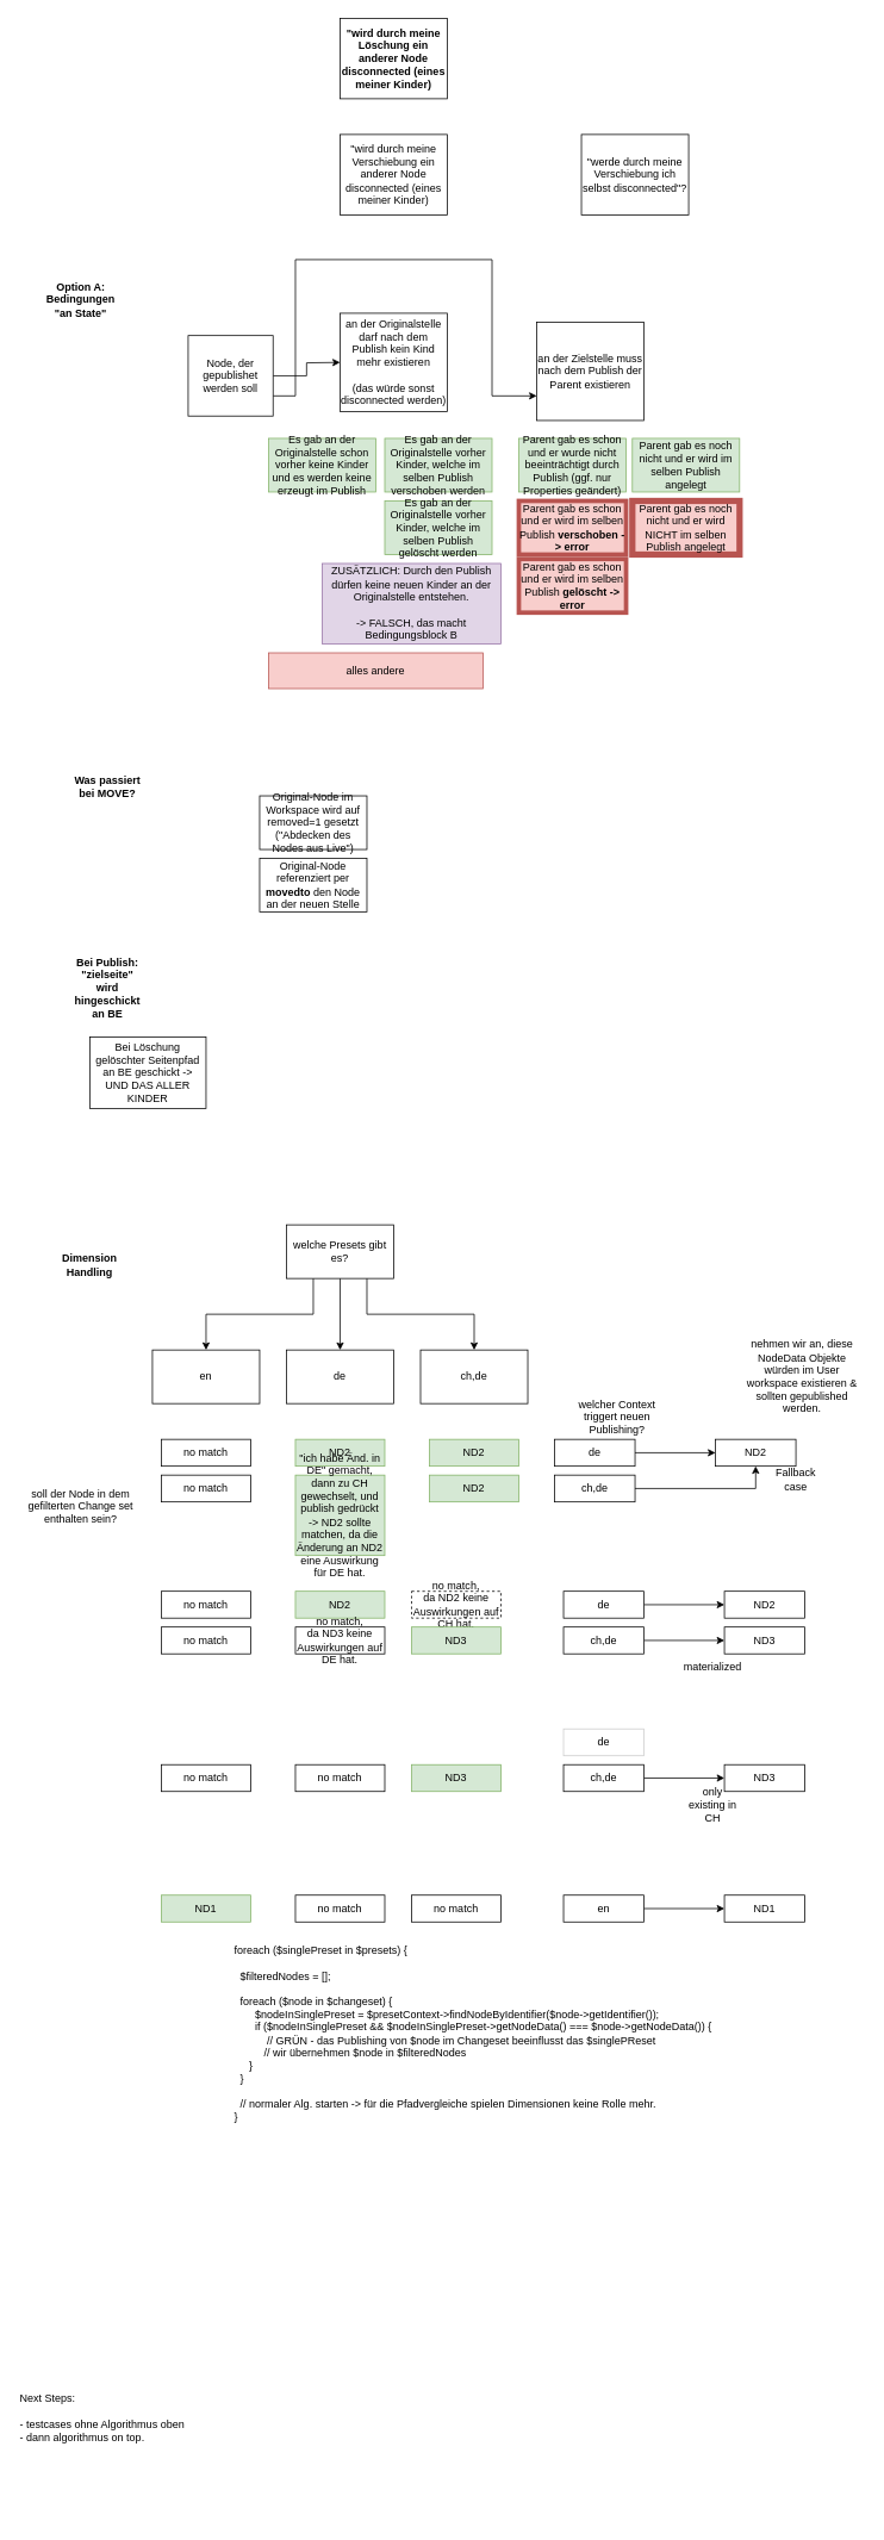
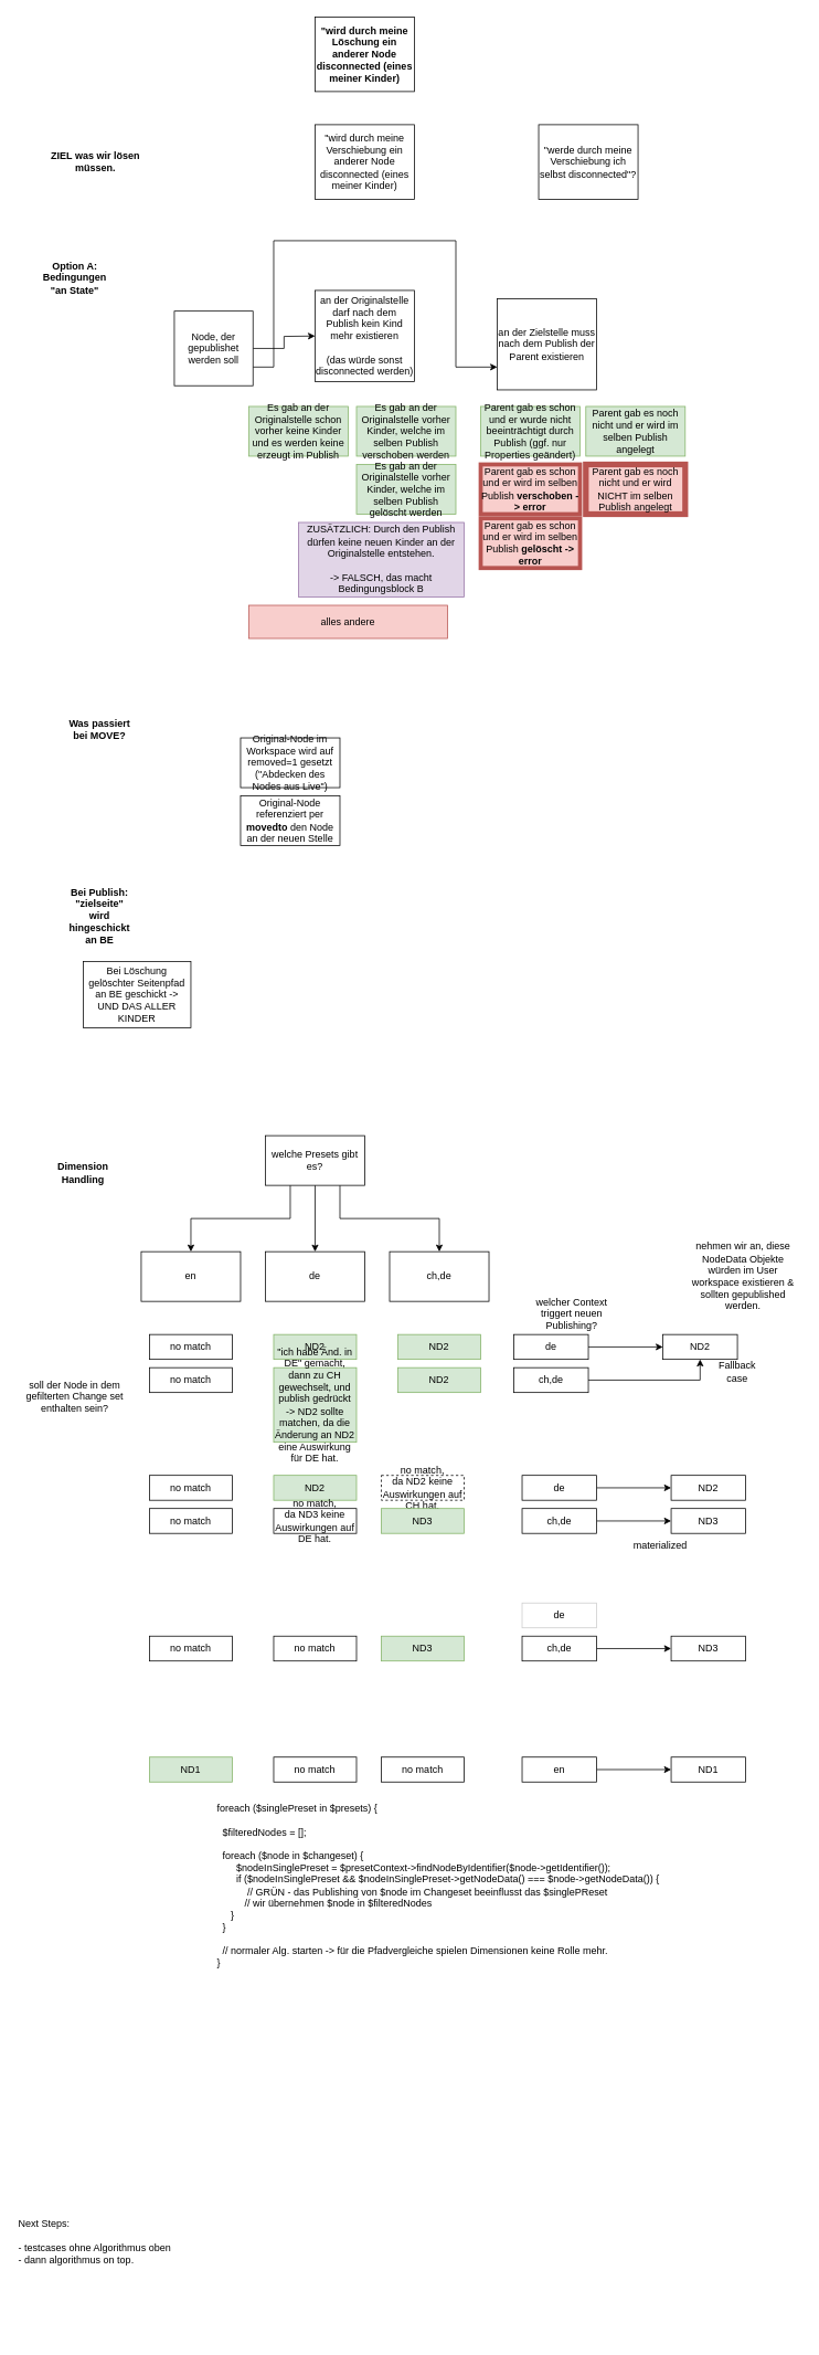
+ <mxCell id="9" value="ZIEL was wir lösen müssen." style="text;html=1;strokeColor=none;fillColor=none;align=center;verticalAlign=middle;whiteSpace=wrap;rounded=0;fontStyle=1" parent="1" vertex="1"><mxGeometry x="50" y="170" width="130" height="50" as="geometry" /></mxCell>
- <mxCell id="55" value="only existing in CH" style="text;html=1;strokeColor=none;fillColor=none;align=center;verticalAlign=middle;whiteSpace=wrap;rounded=0;" vertex="1" parent="1"><mxGeometry x="767" y="2004" width="60" height="30" as="geometry" /></mxCell>
